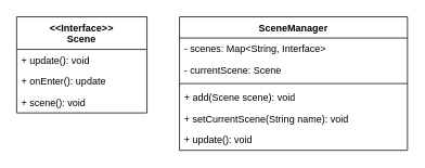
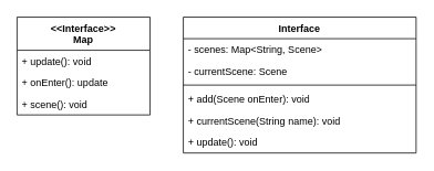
- <mxCell id="6" value="SceneManager" style="swimlane;fontStyle=1;align=center;verticalAlign=top;childLayout=stackLayout;horizontal=1;startSize=26;horizontalStack=0;resizeParent=1;resizeParentMax=0;resizeLast=0;collapsible=1;marginBottom=0;whiteSpace=wrap;html=1;" vertex="1" parent="1"><mxGeometry x="220" y="20" width="280" height="164" as="geometry" /></mxCell>
+ <mxCell id="6" value="Interface" style="swimlane;fontStyle=1;align=center;verticalAlign=top;childLayout=stackLayout;horizontal=1;startSize=26;horizontalStack=0;resizeParent=1;resizeParentMax=0;resizeLast=0;collapsible=1;marginBottom=0;whiteSpace=wrap;html=1;" vertex="1" parent="1"><mxGeometry x="220" y="20" width="280" height="164" as="geometry" /></mxCell>
- <mxCell id="2" value="&amp;lt;&amp;lt;Interface&amp;gt;&amp;gt;&lt;br&gt;Scene" style="swimlane;fontStyle=1;align=center;verticalAlign=top;childLayout=stackLayout;horizontal=1;startSize=40;horizontalStack=0;resizeParent=1;resizeParentMax=0;resizeLast=0;collapsible=1;marginBottom=0;whiteSpace=wrap;html=1;" vertex="1" parent="1"><mxGeometry x="20" y="20" width="160" height="118" as="geometry" /></mxCell>
+ <mxCell id="2" value="&amp;lt;&amp;lt;Interface&amp;gt;&amp;gt;&lt;br&gt;Map" style="swimlane;fontStyle=1;align=center;verticalAlign=top;childLayout=stackLayout;horizontal=1;startSize=40;horizontalStack=0;resizeParent=1;resizeParentMax=0;resizeLast=0;collapsible=1;marginBottom=0;whiteSpace=wrap;html=1;" vertex="1" parent="1"><mxGeometry x="20" y="20" width="160" height="118" as="geometry" /></mxCell>
- <mxCell id="7" value="- scenes: Map&amp;lt;String, Interface&amp;gt;" style="text;strokeColor=none;fillColor=none;align=left;verticalAlign=top;spacingLeft=4;spacingRight=4;overflow=hidden;rotatable=0;points=[[0,0.5],[1,0.5]];portConstraint=eastwest;whiteSpace=wrap;html=1;" vertex="1" parent="6"><mxGeometry y="26" width="280" height="26" as="geometry" /></mxCell>
+ <mxCell id="7" value="- scenes: Map&amp;lt;String, Scene&amp;gt;" style="text;strokeColor=none;fillColor=none;align=left;verticalAlign=top;spacingLeft=4;spacingRight=4;overflow=hidden;rotatable=0;points=[[0,0.5],[1,0.5]];portConstraint=eastwest;whiteSpace=wrap;html=1;" vertex="1" parent="6"><mxGeometry y="26" width="280" height="26" as="geometry" /></mxCell>
- <mxCell id="10" value="+ add(Scene scene): void" style="text;strokeColor=none;fillColor=none;align=left;verticalAlign=top;spacingLeft=4;spacingRight=4;overflow=hidden;rotatable=0;points=[[0,0.5],[1,0.5]];portConstraint=eastwest;whiteSpace=wrap;html=1;" vertex="1" parent="6"><mxGeometry y="86" width="280" height="26" as="geometry" /></mxCell>
+ <mxCell id="10" value="+ add(Scene onEnter): void" style="text;strokeColor=none;fillColor=none;align=left;verticalAlign=top;spacingLeft=4;spacingRight=4;overflow=hidden;rotatable=0;points=[[0,0.5],[1,0.5]];portConstraint=eastwest;whiteSpace=wrap;html=1;" vertex="1" parent="6"><mxGeometry y="86" width="280" height="26" as="geometry" /></mxCell>
- <mxCell id="11" value="+ setCurrentScene(String name): void" style="text;strokeColor=none;fillColor=none;align=left;verticalAlign=top;spacingLeft=4;spacingRight=4;overflow=hidden;rotatable=0;points=[[0,0.5],[1,0.5]];portConstraint=eastwest;whiteSpace=wrap;html=1;" vertex="1" parent="6"><mxGeometry y="112" width="280" height="26" as="geometry" /></mxCell>
+ <mxCell id="11" value="+ currentScene(String name): void" style="text;strokeColor=none;fillColor=none;align=left;verticalAlign=top;spacingLeft=4;spacingRight=4;overflow=hidden;rotatable=0;points=[[0,0.5],[1,0.5]];portConstraint=eastwest;whiteSpace=wrap;html=1;" vertex="1" parent="6"><mxGeometry y="112" width="280" height="26" as="geometry" /></mxCell>
